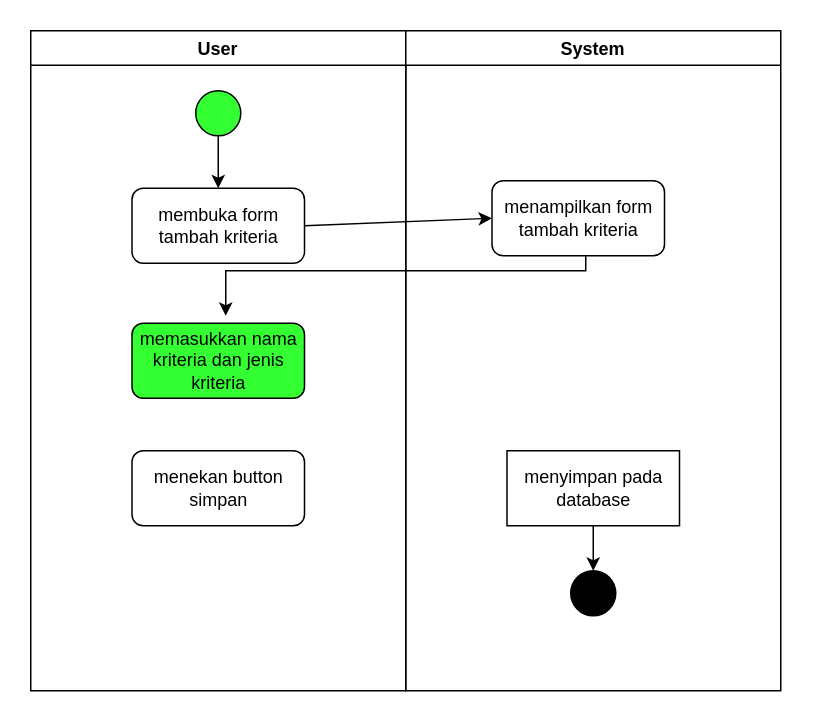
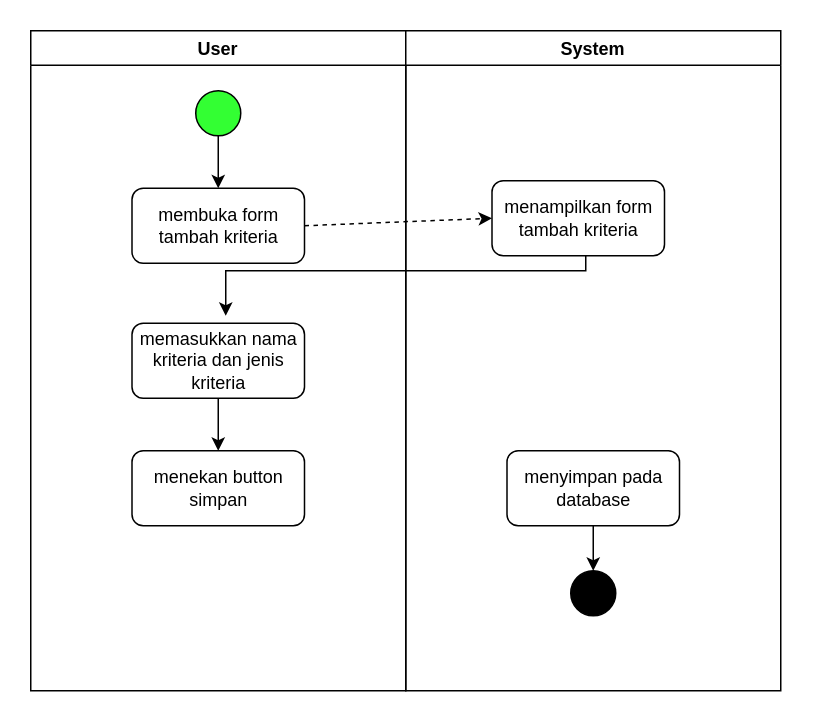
- <mxCell id="14" value="" style="endArrow=classic;html=1;rounded=0;entryX=0;entryY=0.5;entryDx=0;entryDy=0;exitX=1;exitY=0.5;exitDx=0;exitDy=0;" edge="1" parent="1" source="4" target="10"><mxGeometry width="50" height="50" relative="1" as="geometry"><mxPoint x="315" y="160" as="sourcePoint" /><mxPoint x="315" y="180" as="targetPoint" /></mxGeometry></mxCell>
+ <mxCell id="14" value="" style="endArrow=classic;html=1;rounded=0;entryX=0;entryY=0.5;entryDx=0;entryDy=0;exitX=1;exitY=0.5;exitDx=0;exitDy=0;dashed=1;" edge="1" parent="1" source="4" target="10"><mxGeometry width="50" height="50" relative="1" as="geometry"><mxPoint x="315" y="160" as="sourcePoint" /><mxPoint x="315" y="180" as="targetPoint" /></mxGeometry></mxCell>
- <mxCell id="6" value="memasukkan nama kriteria dan jenis kriteria" style="rounded=1;whiteSpace=wrap;html=1;fillColor=#33ff33;" vertex="1" parent="2"><mxGeometry x="67.5" y="195" width="115" height="50" as="geometry" /></mxCell>
+ <mxCell id="6" value="memasukkan nama kriteria dan jenis kriteria" style="rounded=1;whiteSpace=wrap;html=1;" vertex="1" parent="2"><mxGeometry x="67.5" y="195" width="115" height="50" as="geometry" /></mxCell>
+ <mxCell id="5" value="" style="edgeStyle=orthogonalEdgeStyle;rounded=0;orthogonalLoop=1;jettySize=auto;html=1;" edge="1" parent="2" source="6" target="8"><mxGeometry relative="1" as="geometry" /></mxCell>
- <mxCell id="12" value="menyimpan pada database" style="whiteSpace=wrap;html=1;rounded=0;" vertex="1" parent="9"><mxGeometry x="67.5" y="280" width="115" height="50" as="geometry" /></mxCell>
+ <mxCell id="12" value="menyimpan pada database" style="rounded=1;whiteSpace=wrap;html=1;" vertex="1" parent="9"><mxGeometry x="67.5" y="280" width="115" height="50" as="geometry" /></mxCell>
